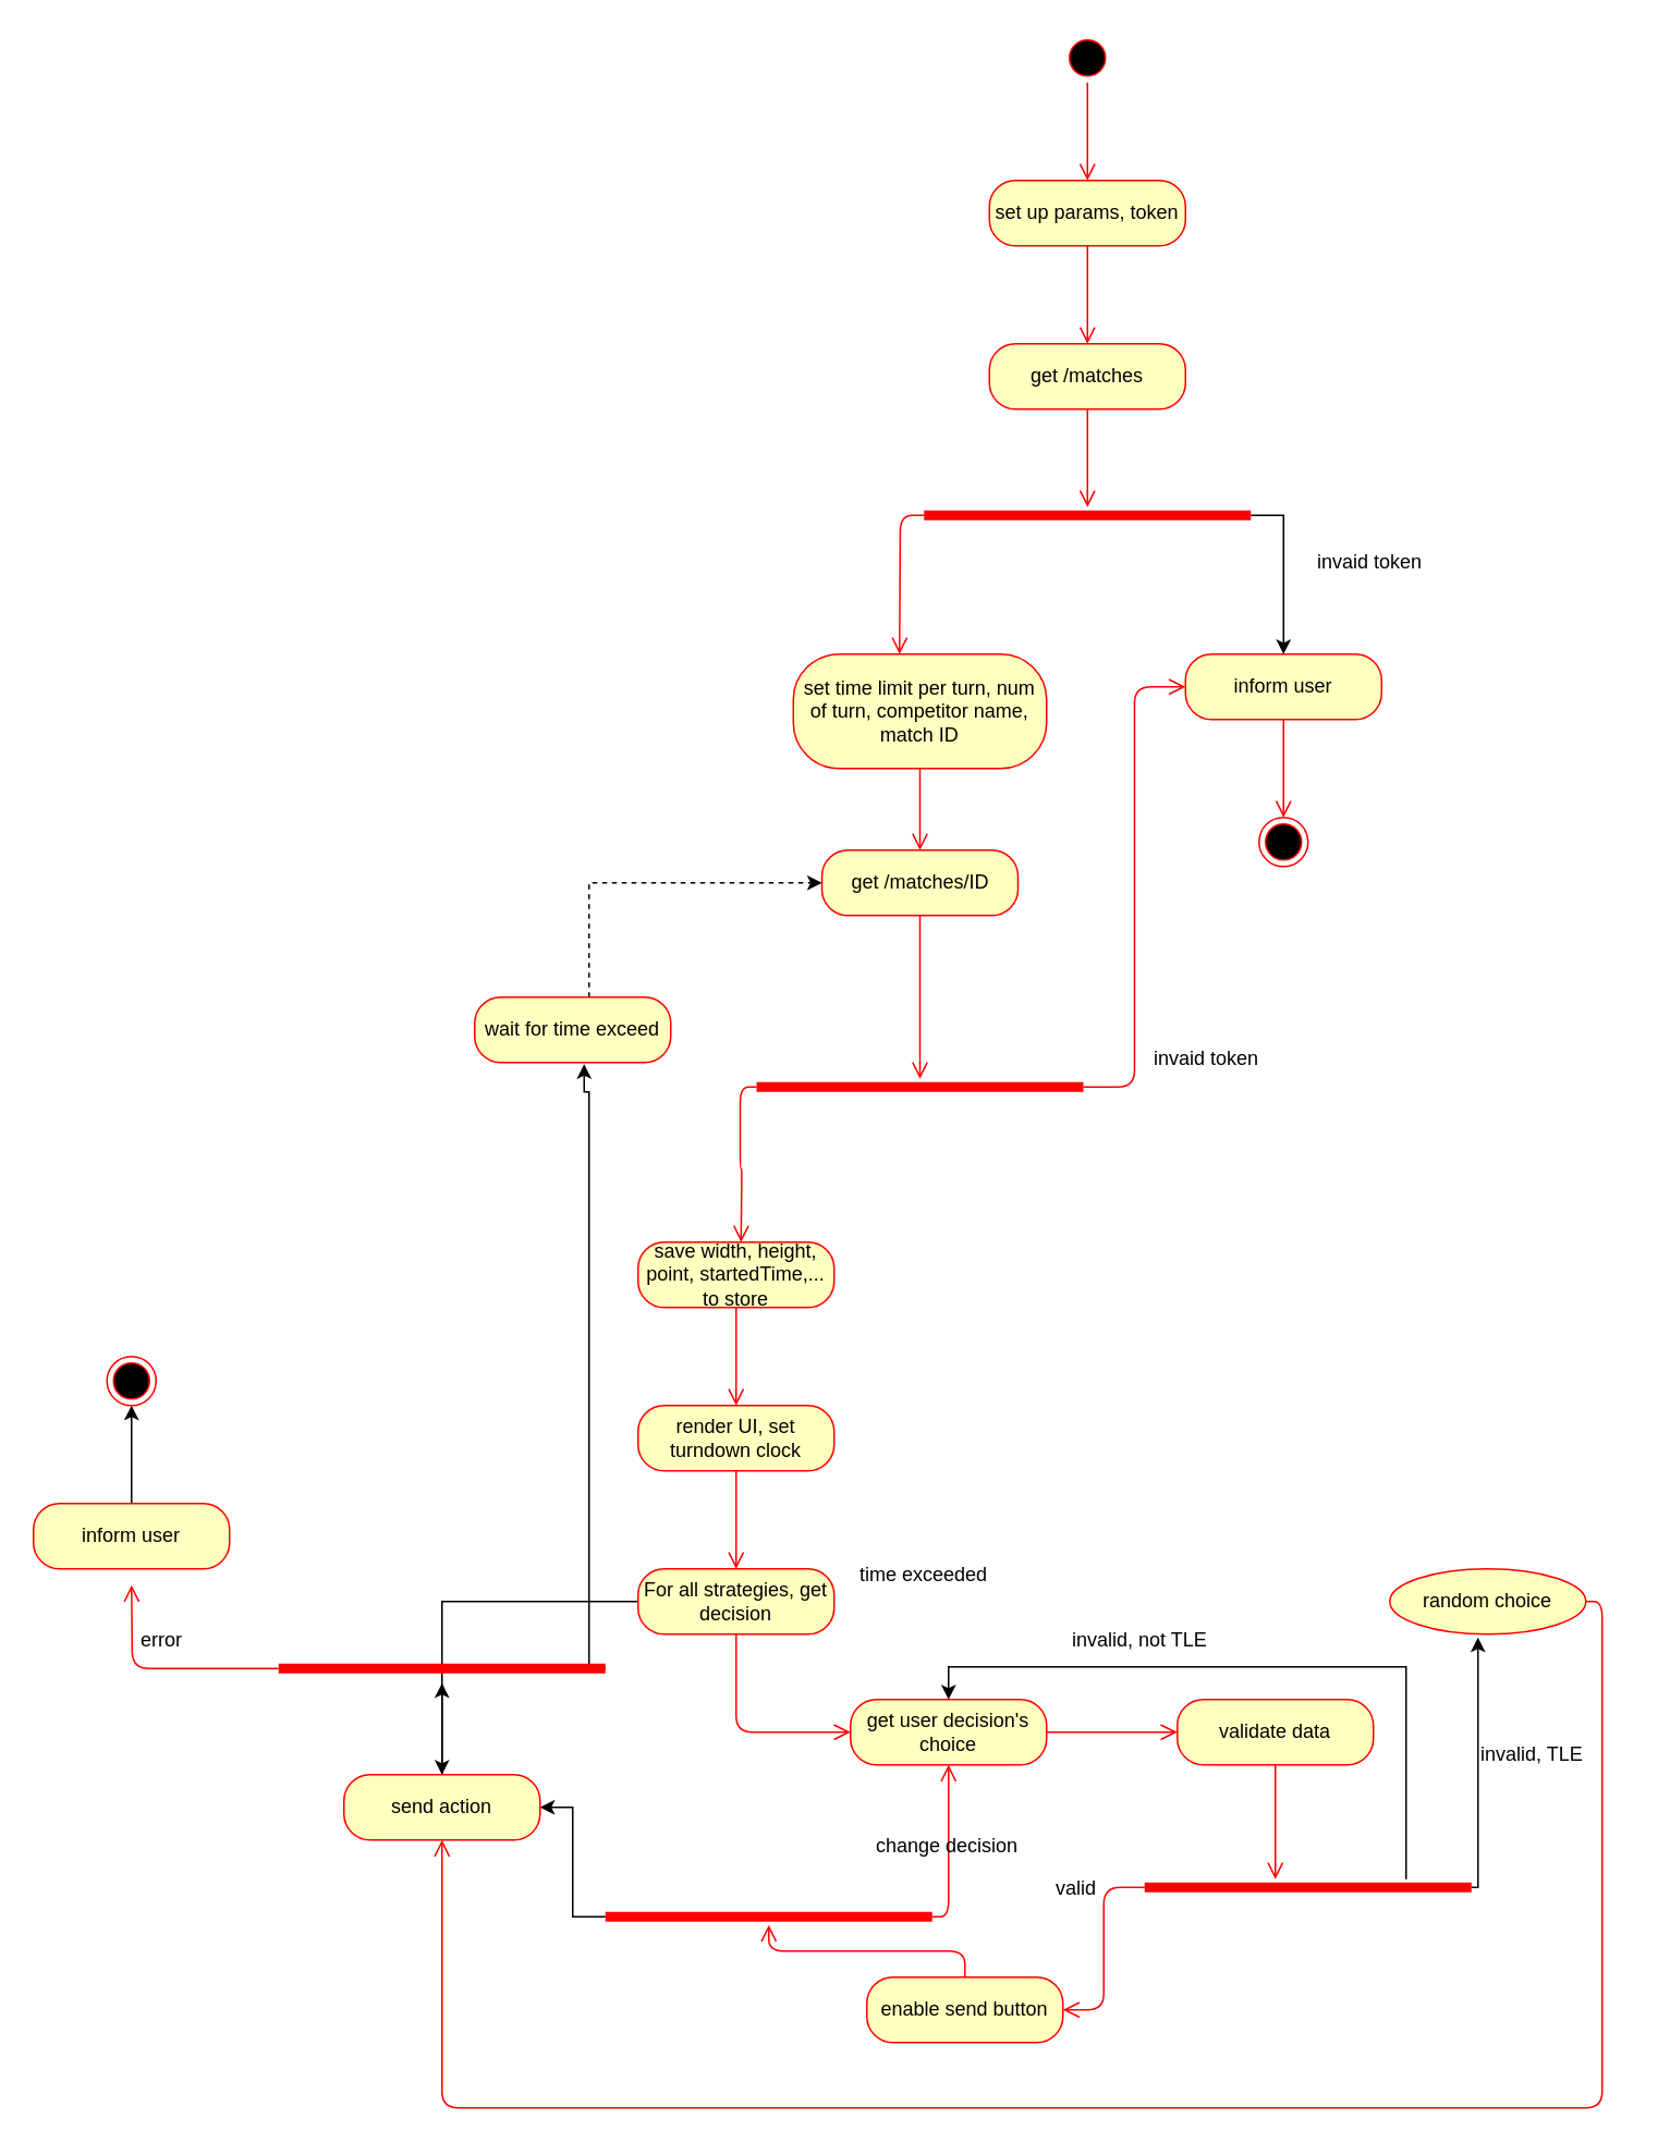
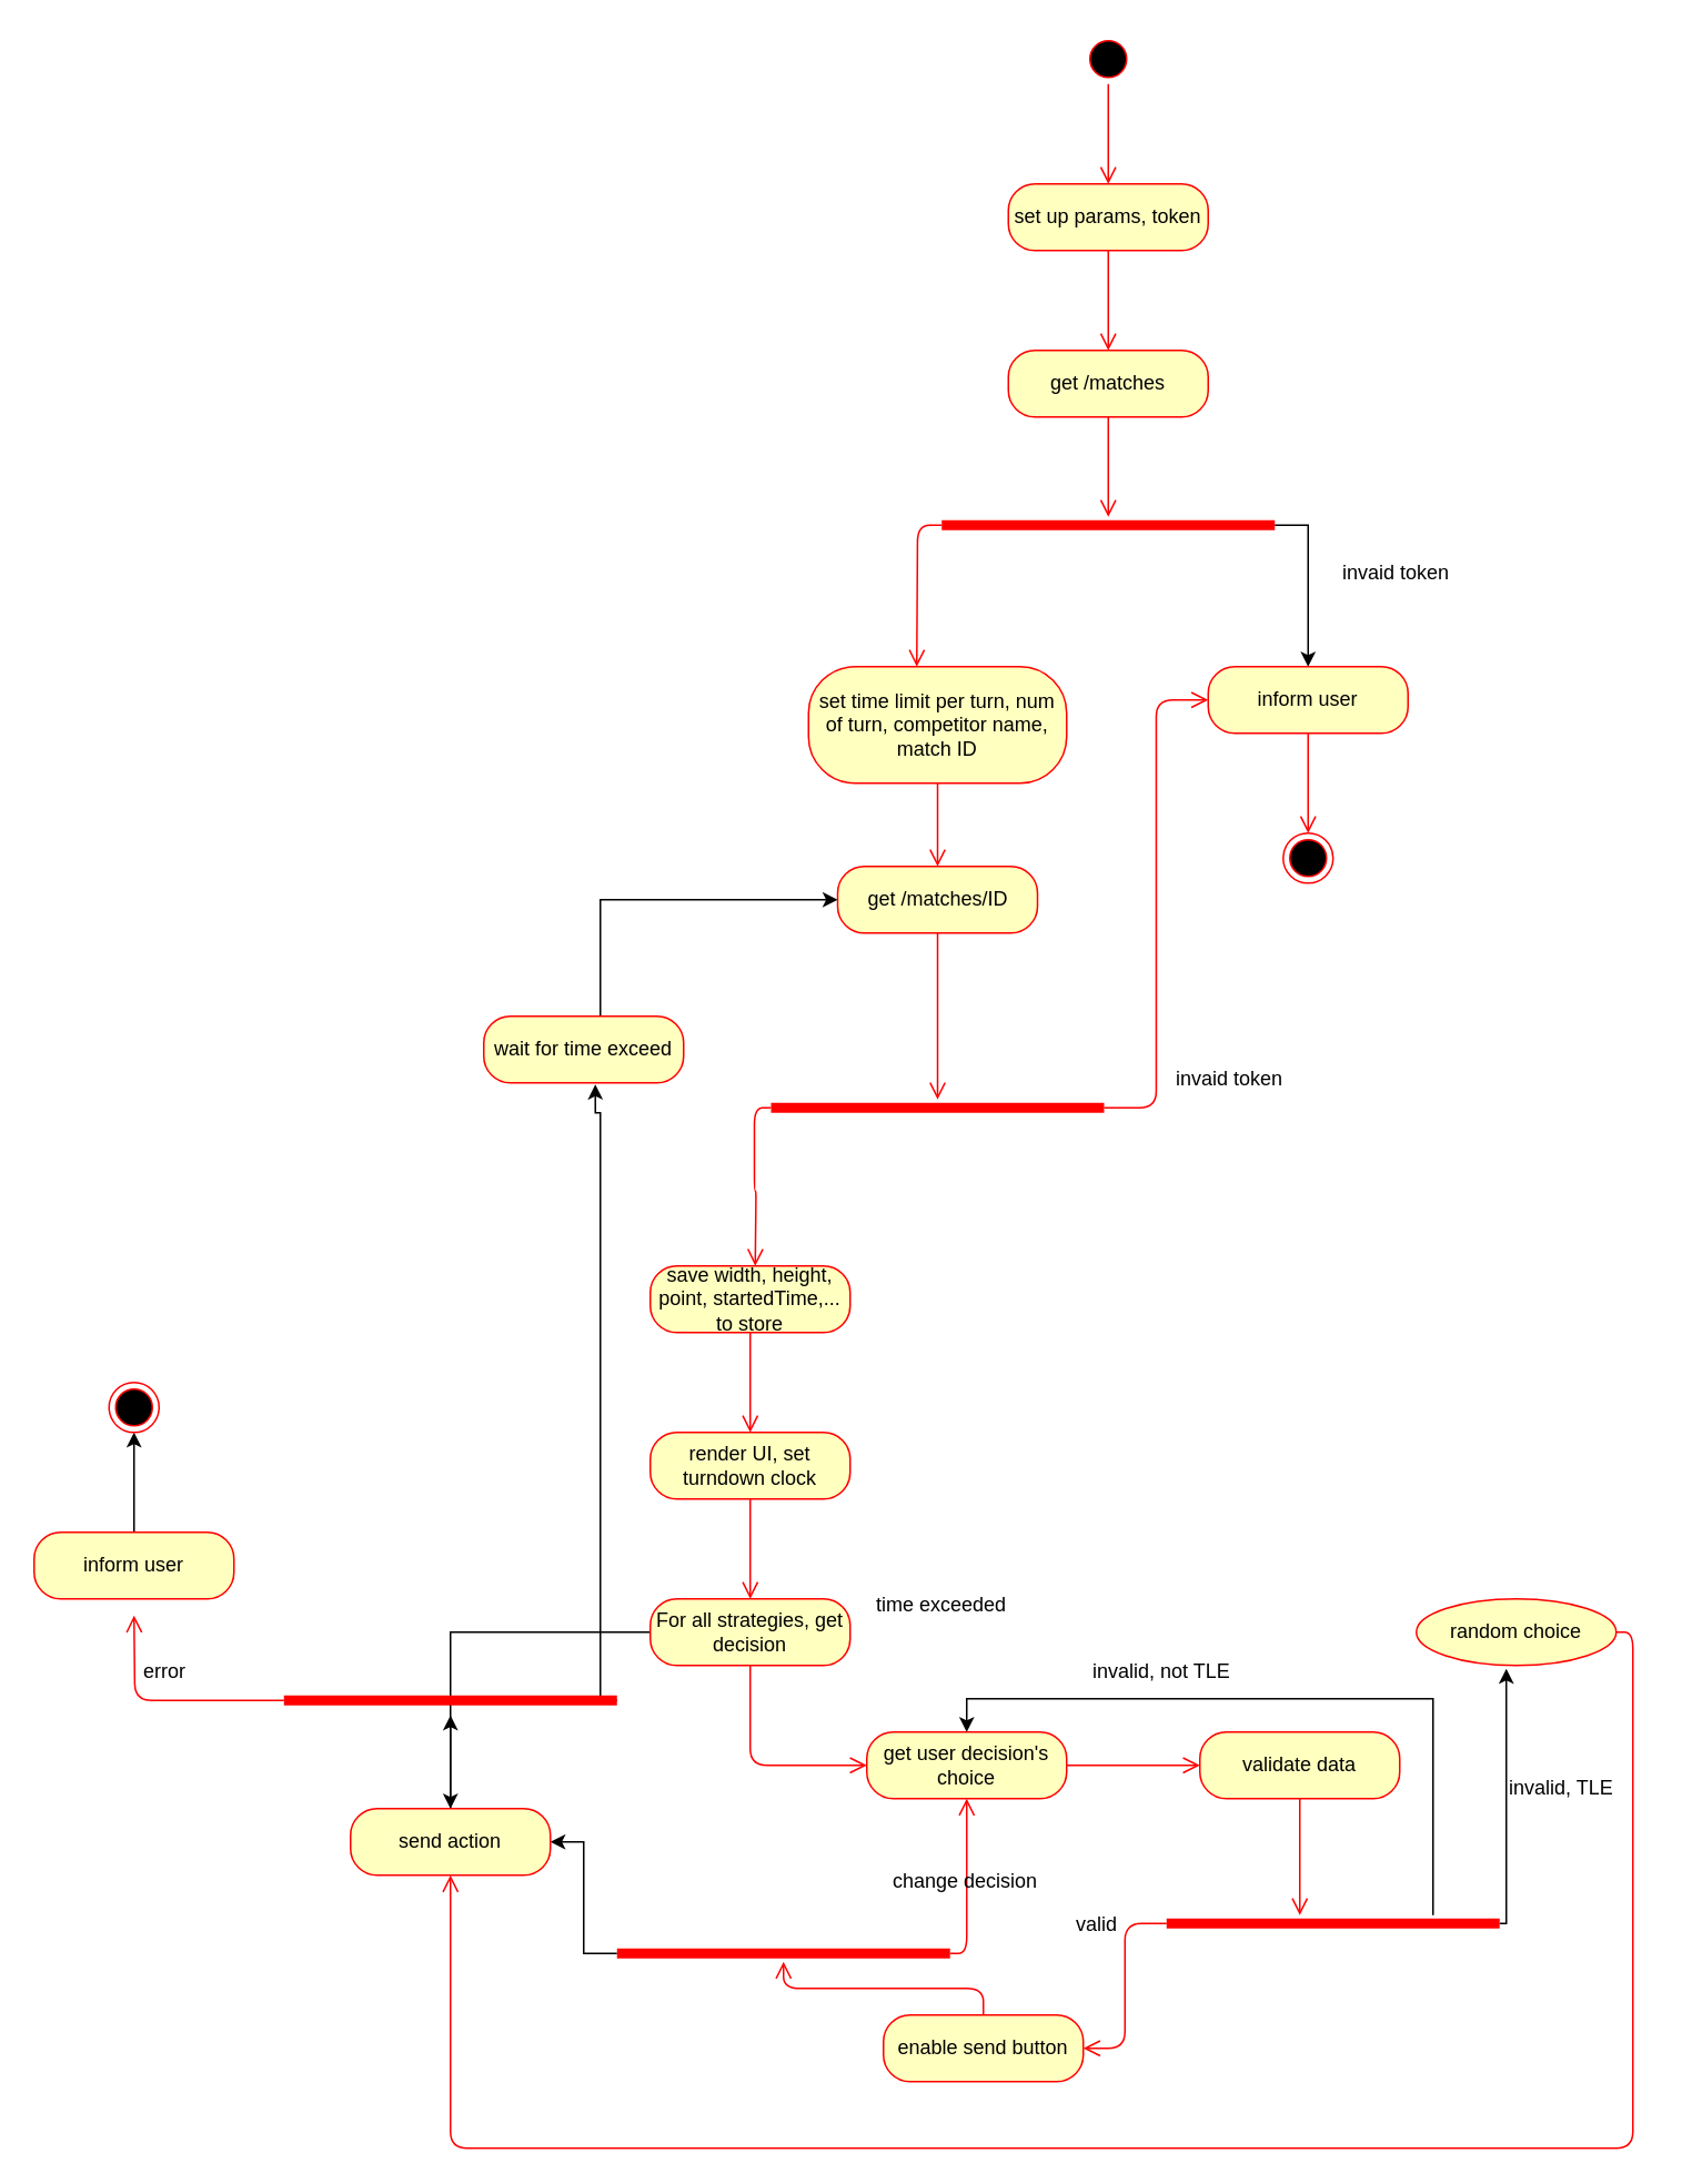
- <mxCell id="59" style="edgeStyle=orthogonalEdgeStyle;rounded=0;orthogonalLoop=1;jettySize=auto;html=1;entryX=0;entryY=0.5;entryDx=0;entryDy=0;dashed=1;" edge="1" parent="1" source="60" target="17"><mxGeometry relative="1" as="geometry"><Array as="points"><mxPoint x="360" y="540" /></Array></mxGeometry></mxCell>
+ <mxCell id="59" style="edgeStyle=orthogonalEdgeStyle;rounded=0;orthogonalLoop=1;jettySize=auto;html=1;entryX=0;entryY=0.5;entryDx=0;entryDy=0;" edge="1" parent="1" source="60" target="17"><mxGeometry relative="1" as="geometry"><Array as="points"><mxPoint x="360" y="540" /></Array></mxGeometry></mxCell>
